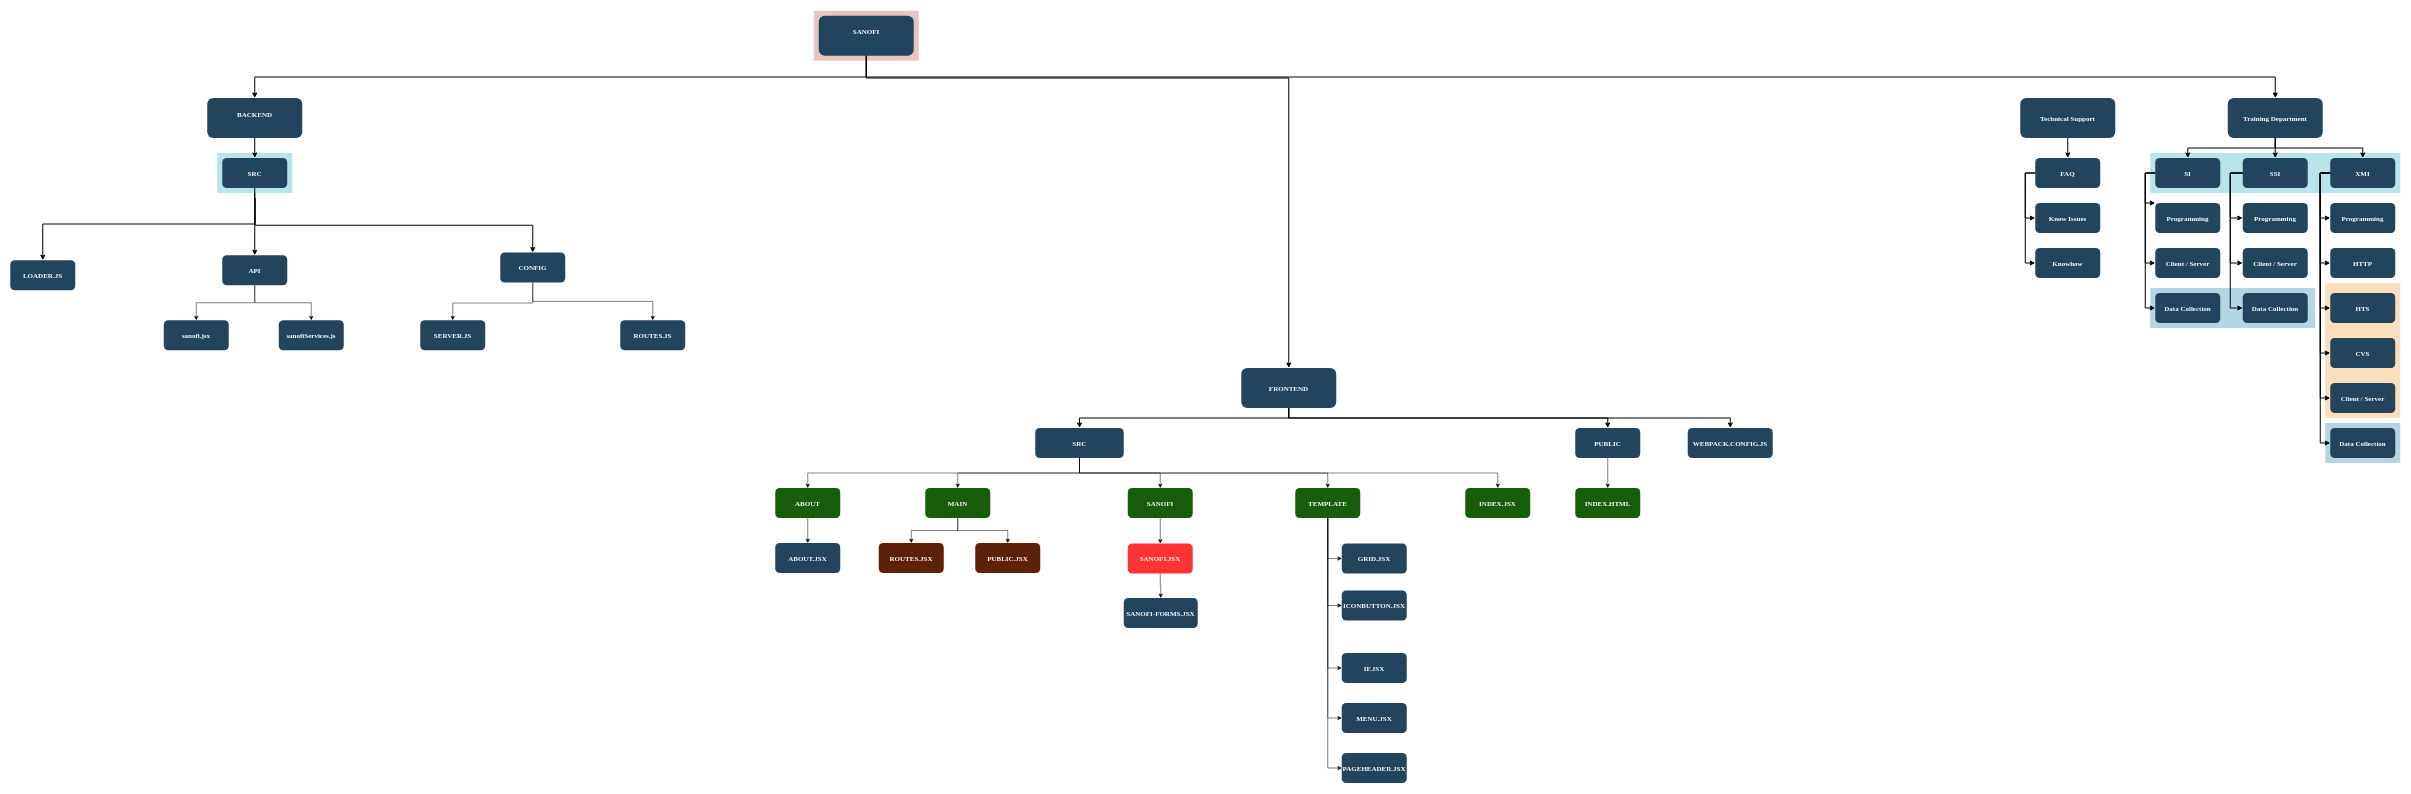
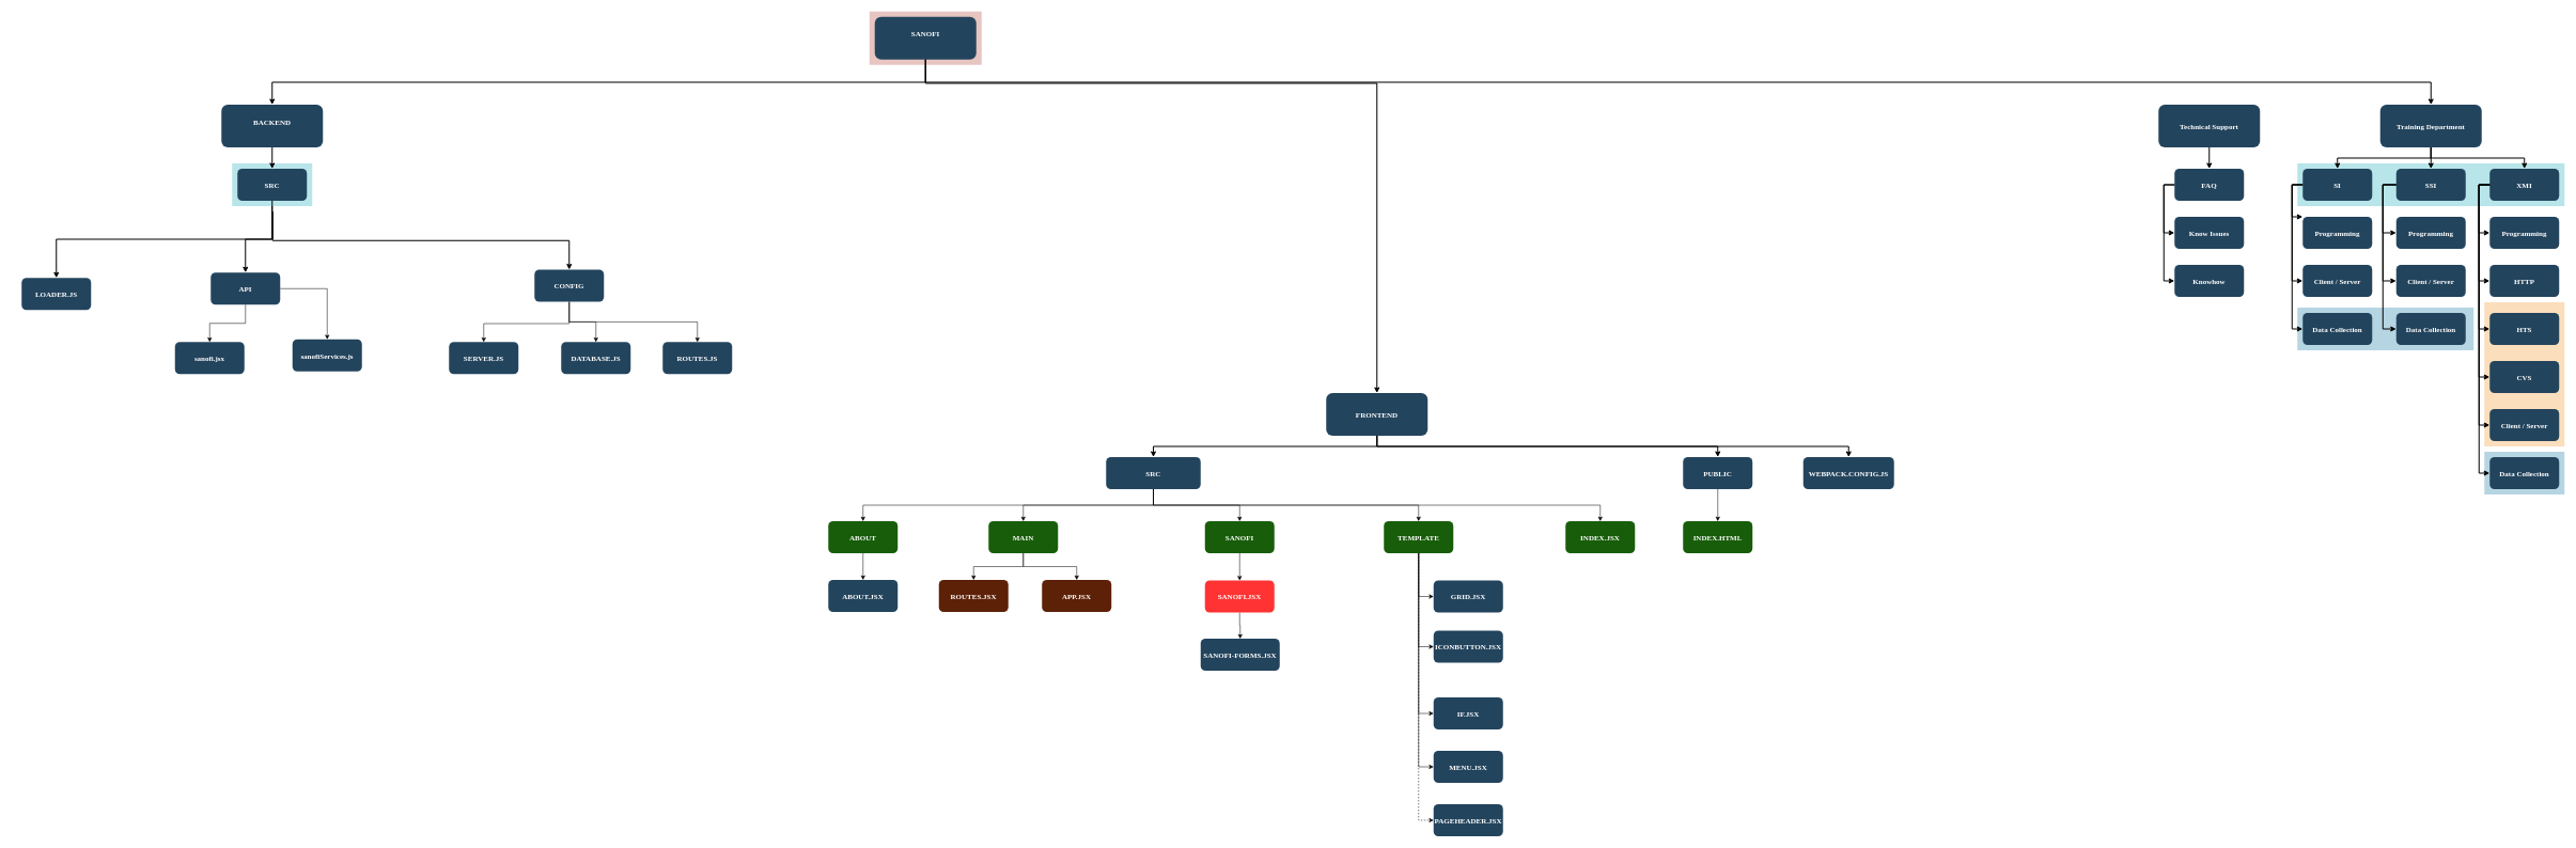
- <mxCell id="74" value="API" style="rounded=1;fillColor=#23445D;gradientColor=none;strokeColor=none;fontColor=#FFFFFF;fontStyle=1;fontFamily=Tahoma;fontSize=14" vertex="1" parent="1"><mxGeometry x="444" y="509.5" width="130" height="60" as="geometry" /></mxCell>
+ <mxCell id="74" value="API" style="rounded=1;fillColor=#23445D;gradientColor=none;strokeColor=none;fontColor=#FFFFFF;fontStyle=1;fontFamily=Tahoma;fontSize=14" vertex="1" parent="1"><mxGeometry x="394" y="509.5" width="130" height="60" as="geometry" /></mxCell>
- <mxCell id="71" value="LOADER.JS" style="rounded=1;fillColor=#23445D;gradientColor=none;strokeColor=none;fontColor=#FFFFFF;fontStyle=1;fontFamily=Tahoma;fontSize=14" vertex="1" parent="1"><mxGeometry x="20" y="519.5" width="130" height="60" as="geometry" /></mxCell>
+ <mxCell id="71" value="LOADER.JS" style="rounded=1;fillColor=#23445D;gradientColor=none;strokeColor=none;fontColor=#FFFFFF;fontStyle=1;fontFamily=Tahoma;fontSize=14" vertex="1" parent="1"><mxGeometry x="40" y="519.5" width="130" height="60" as="geometry" /></mxCell>
+ <mxCell id="76" style="edgeStyle=orthogonalEdgeStyle;rounded=0;orthogonalLoop=1;jettySize=auto;html=1;exitX=0.5;exitY=1;exitDx=0;exitDy=0;entryX=0.5;entryY=0;entryDx=0;entryDy=0;" edge="1" parent="1" source="78" target="81"><mxGeometry relative="1" as="geometry" /></mxCell>
- <mxCell id="80" value="sanofiServices.js" style="rounded=1;fillColor=#23445D;gradientColor=none;strokeColor=none;fontColor=#FFFFFF;fontStyle=1;fontFamily=Tahoma;fontSize=14" vertex="1" parent="1"><mxGeometry x="557" y="639.5" width="130" height="60" as="geometry" /></mxCell>
+ <mxCell id="80" value="sanofiServices.js" style="rounded=1;fillColor=#23445D;gradientColor=none;strokeColor=none;fontColor=#FFFFFF;fontStyle=1;fontFamily=Tahoma;fontSize=14" vertex="1" parent="1"><mxGeometry x="547" y="634.5" width="130" height="60" as="geometry" /></mxCell>
+ <mxCell id="81" value="DATABASE.JS" style="rounded=1;fillColor=#23445D;gradientColor=none;strokeColor=none;fontColor=#FFFFFF;fontStyle=1;fontFamily=Tahoma;fontSize=14" vertex="1" parent="1"><mxGeometry x="1050" y="639.5" width="130" height="60" as="geometry" /></mxCell>
- <mxCell id="86" value="PUBLIC.JSX" style="rounded=1;fillColor=#5D2107;gradientColor=none;strokeColor=none;fontColor=#FFFFFF;fontStyle=1;fontFamily=Tahoma;fontSize=14" vertex="1" parent="1"><mxGeometry x="1950" y="1085" width="130" height="60" as="geometry" /></mxCell>
+ <mxCell id="86" value="APP.JSX" style="rounded=1;fillColor=#5D2107;gradientColor=none;strokeColor=none;fontColor=#FFFFFF;fontStyle=1;fontFamily=Tahoma;fontSize=14" vertex="1" parent="1"><mxGeometry x="1950" y="1085" width="130" height="60" as="geometry" /></mxCell>
- <mxCell id="96" style="edgeStyle=orthogonalEdgeStyle;rounded=0;orthogonalLoop=1;jettySize=auto;html=1;exitX=0.5;exitY=1;exitDx=0;exitDy=0;entryX=0;entryY=0.5;entryDx=0;entryDy=0;" edge="1" parent="1" source="100" target="103"><mxGeometry relative="1" as="geometry" /></mxCell>
+ <mxCell id="96" style="edgeStyle=orthogonalEdgeStyle;rounded=0;orthogonalLoop=1;jettySize=auto;html=1;exitX=0.5;exitY=1;exitDx=0;exitDy=0;entryX=0;entryY=0.5;entryDx=0;entryDy=0;dashed=1;" edge="1" parent="1" source="100" target="103"><mxGeometry relative="1" as="geometry" /></mxCell>
